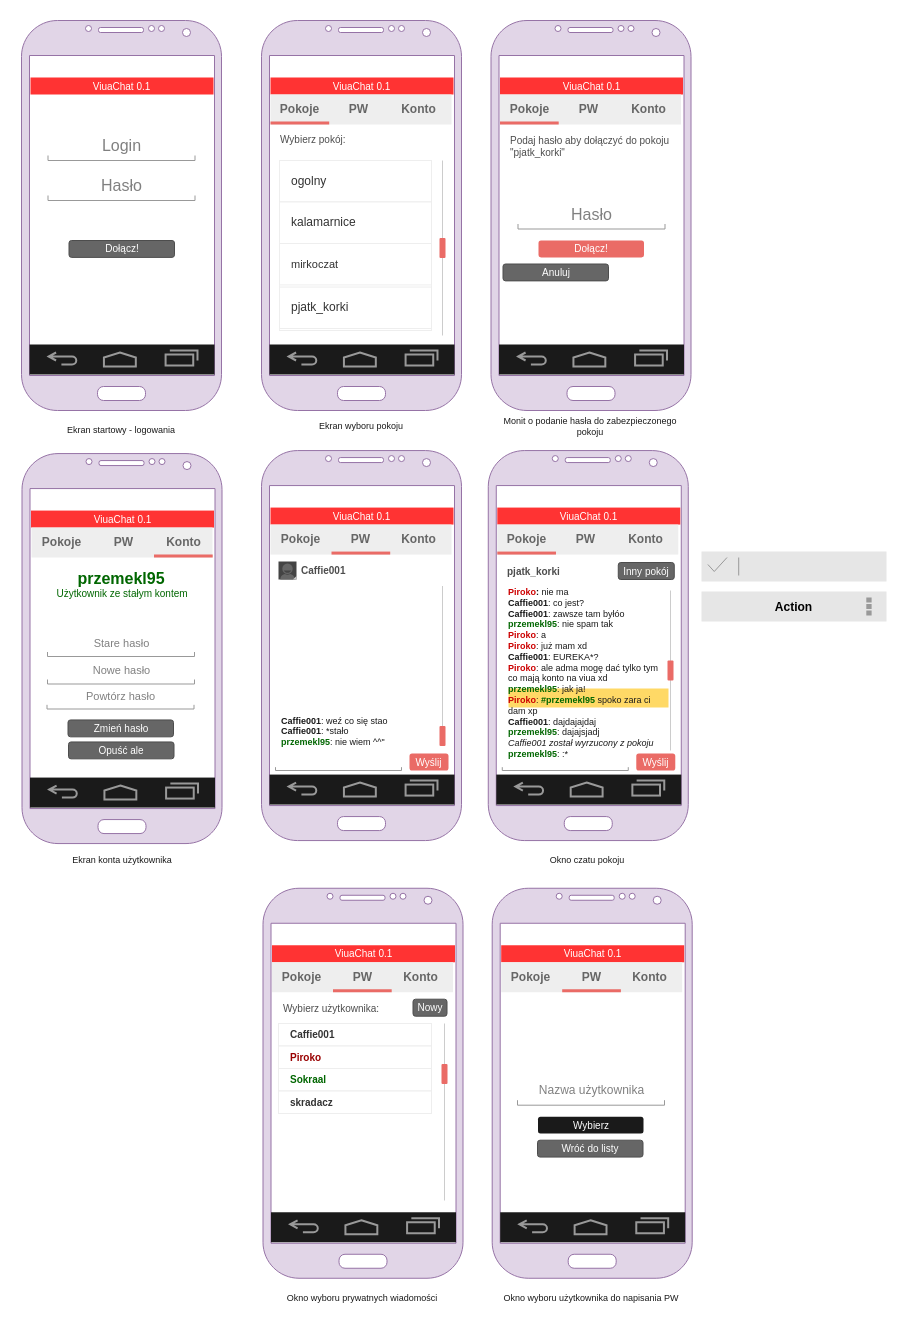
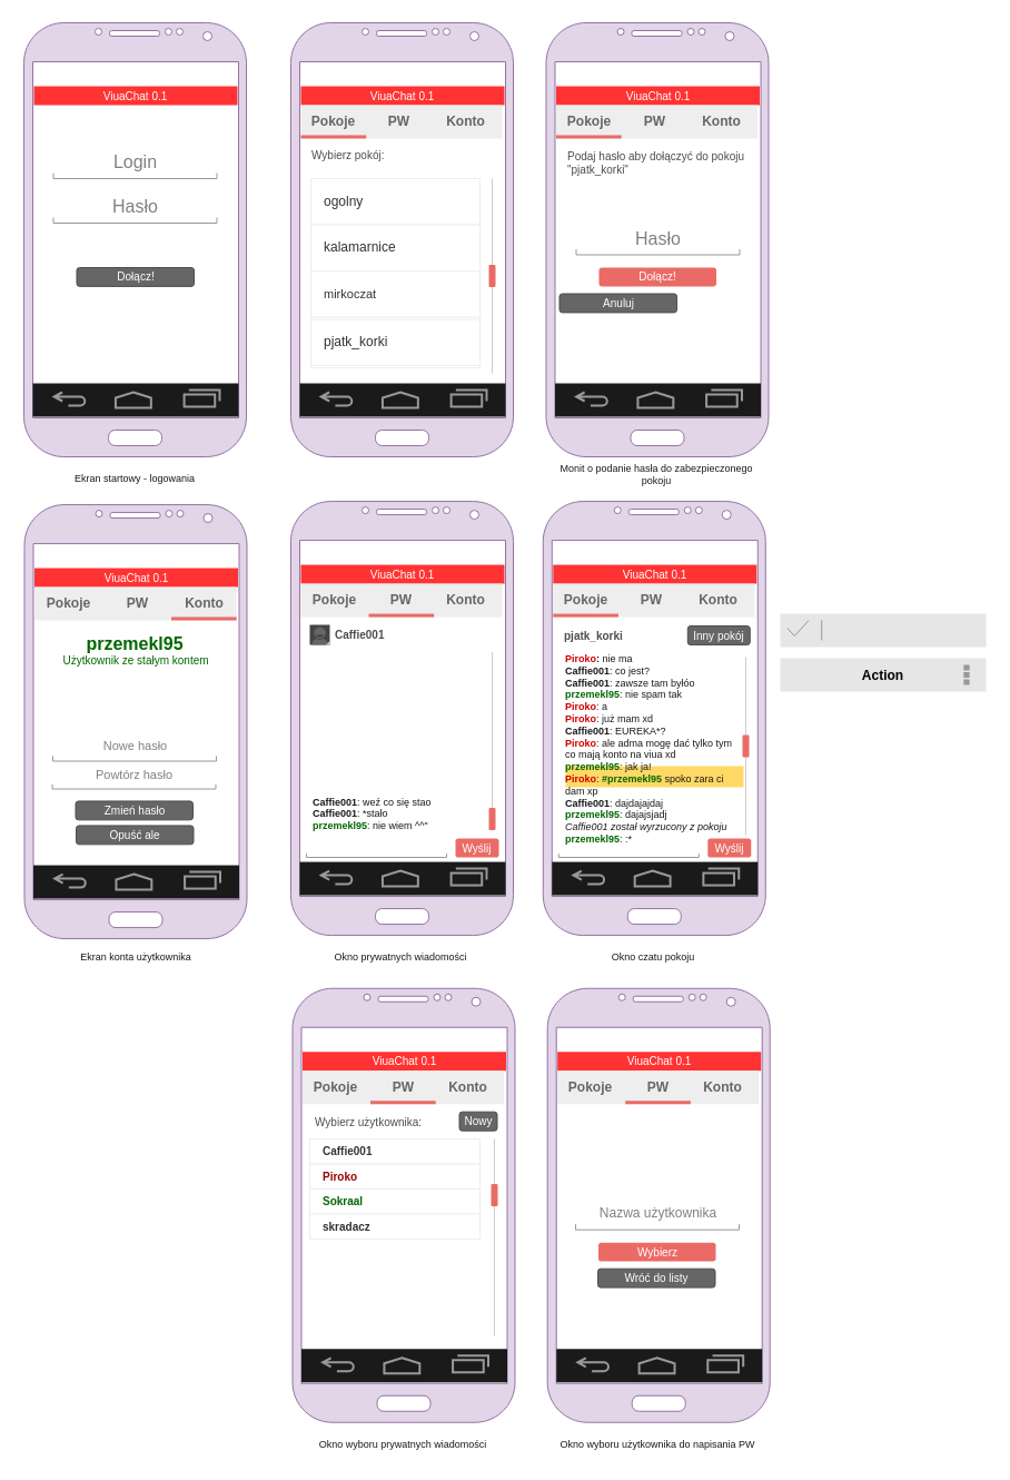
- <mxCell id="86" value="Ekran wyboru pokoju" style="text;html=1;strokeColor=none;fillColor=none;align=center;verticalAlign=middle;whiteSpace=wrap;rounded=0;fontSize=9;fontColor=#1A1A1A;" parent="1" vertex="1"><mxGeometry x="260.5" y="415.862" width="200" height="20" as="geometry" /></mxCell>
- <mxCell id="93" value="&lt;font style=&quot;font-size: 11px;&quot;&gt;Stare hasło&lt;/font&gt;" style="strokeWidth=1;html=1;shadow=0;dashed=0;shape=mxgraph.android.textfield;align=center;strokeColor=#999999;fontColor=#808080;fontSize=11;" vertex="1" parent="1"><mxGeometry x="47" y="629" width="147" height="27" as="geometry" /></mxCell>
+ <mxCell id="83" value="Okno prywatnych wiadomości" style="text;html=1;strokeColor=none;fillColor=none;align=center;verticalAlign=middle;whiteSpace=wrap;rounded=0;fontSize=9;fontColor=#1A1A1A;" parent="1" vertex="1"><mxGeometry x="260" y="850" width="200" height="20" as="geometry" /></mxCell>
- <mxCell id="123" value="Wybierz" style="rounded=1;html=1;shadow=0;dashed=0;whiteSpace=wrap;fontSize=10;fillColor=#1a1a1a;align=center;strokeColor=none;fontColor=#ffffff;" vertex="1" parent="1"><mxGeometry x="537.5" y="1116.19" width="105.5" height="16.88" as="geometry" /></mxCell>
+ <mxCell id="123" value="Wybierz" style="rounded=1;html=1;shadow=0;dashed=0;whiteSpace=wrap;fontSize=10;fillColor=#EA6B66;align=center;strokeColor=none;fontColor=#ffffff;" vertex="1" parent="1"><mxGeometry x="537.5" y="1116.19" width="105.5" height="16.88" as="geometry" /></mxCell>
